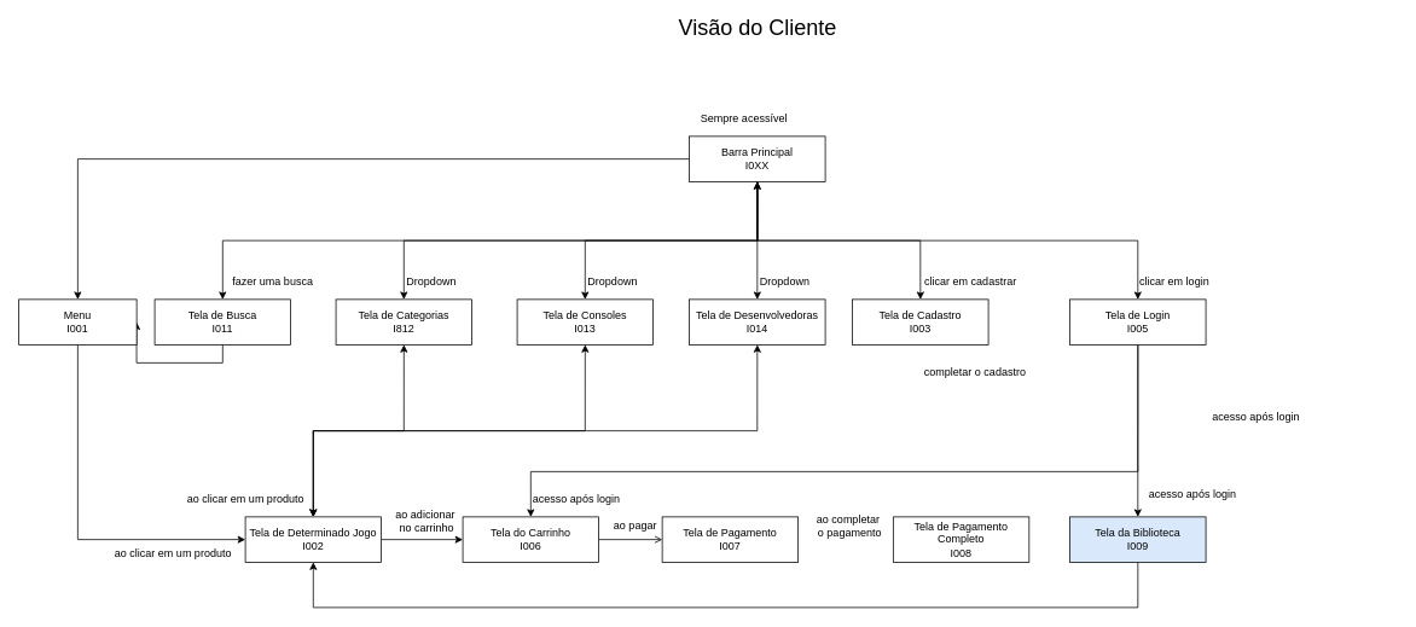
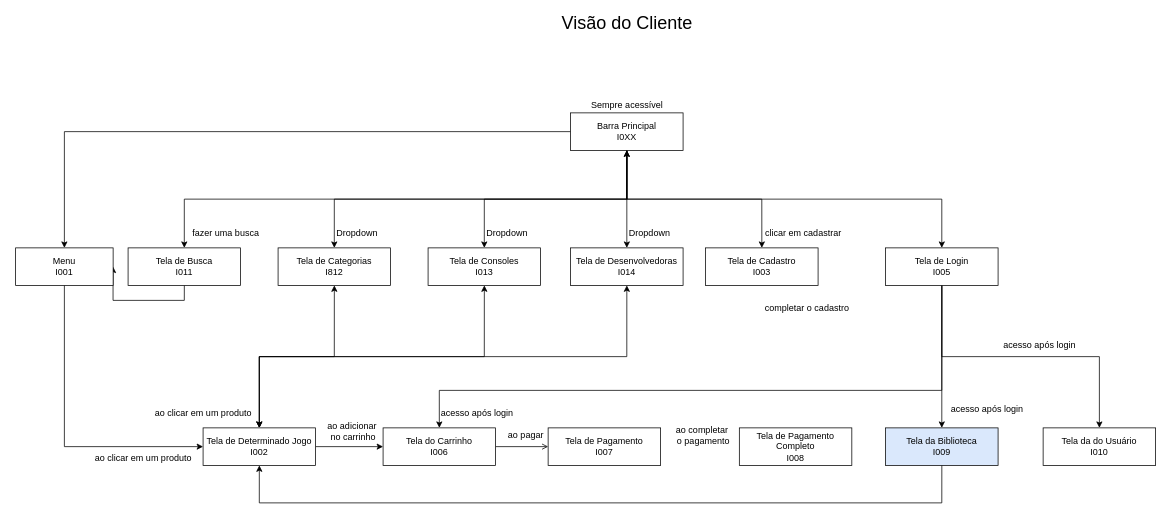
- <mxCell id="43" value="Sempre acessível" style="text;html=1;align=center;verticalAlign=middle;resizable=0;points=[];autosize=1;strokeColor=none;fillColor=none;" parent="1" vertex="1"><mxGeometry x="764.94" y="120" width="110" height="20" as="geometry" /></mxCell>
+ <mxCell id="43" value="Sempre acessível" style="text;html=1;align=center;verticalAlign=middle;resizable=0;points=[];autosize=1;strokeColor=none;fillColor=none;" parent="1" vertex="1"><mxGeometry x="779.94" y="130" width="110" height="20" as="geometry" /></mxCell>
- <mxCell id="35" value="clicar em login" style="text;html=1;align=center;verticalAlign=middle;resizable=0;points=[];autosize=1;strokeColor=none;fillColor=none;" parent="1" vertex="1"><mxGeometry x="1249.94" y="300" width="90" height="20" as="geometry" /></mxCell>
+ <mxCell id="19" style="edgeStyle=orthogonalEdgeStyle;rounded=0;orthogonalLoop=1;jettySize=auto;html=1;exitX=0.5;exitY=1;exitDx=0;exitDy=0;entryX=0.5;entryY=0;entryDx=0;entryDy=0;startArrow=none;startFill=0;" parent="1" source="20" target="45" edge="1"><mxGeometry relative="1" as="geometry" /></mxCell>
+ <mxCell id="45" value="Tela da do Usuário&lt;br&gt;I010" style="rounded=0;whiteSpace=wrap;html=1;" parent="1" vertex="1"><mxGeometry x="1390" y="570" width="150" height="50" as="geometry" /></mxCell>
